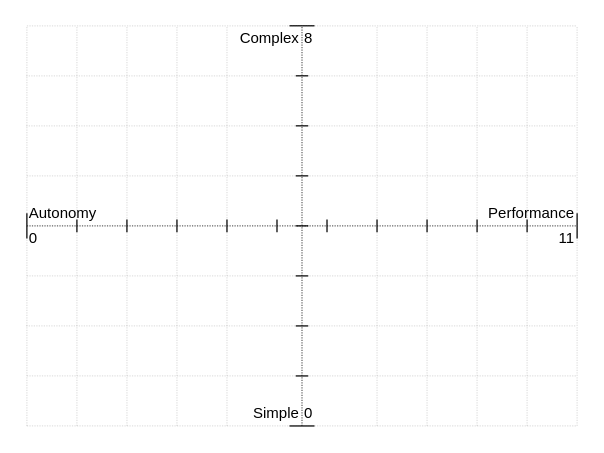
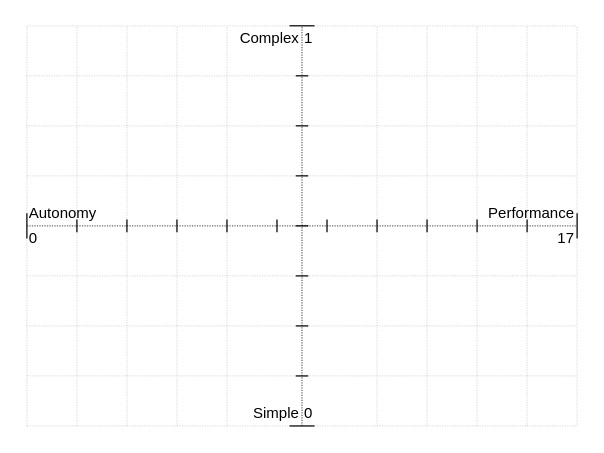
- <mxCell id="30" value="8" style="text;html=1;strokeColor=none;fillColor=none;align=left;verticalAlign=middle;whiteSpace=wrap;rounded=0;" parent="1" vertex="1"><mxGeometry x="241" y="20" width="20" height="20" as="geometry" /></mxCell>
+ <mxCell id="30" value="1" style="text;html=1;strokeColor=none;fillColor=none;align=left;verticalAlign=middle;whiteSpace=wrap;rounded=0;" parent="1" vertex="1"><mxGeometry x="241" y="20" width="20" height="20" as="geometry" /></mxCell>
- <mxCell id="32" value="11" style="text;html=1;strokeColor=none;fillColor=none;align=right;verticalAlign=middle;whiteSpace=wrap;rounded=0;" parent="1" vertex="1"><mxGeometry x="441" y="180" width="20" height="20" as="geometry" /></mxCell>
+ <mxCell id="32" value="17" style="text;html=1;strokeColor=none;fillColor=none;align=right;verticalAlign=middle;whiteSpace=wrap;rounded=0;" parent="1" vertex="1"><mxGeometry x="441" y="180" width="20" height="20" as="geometry" /></mxCell>
